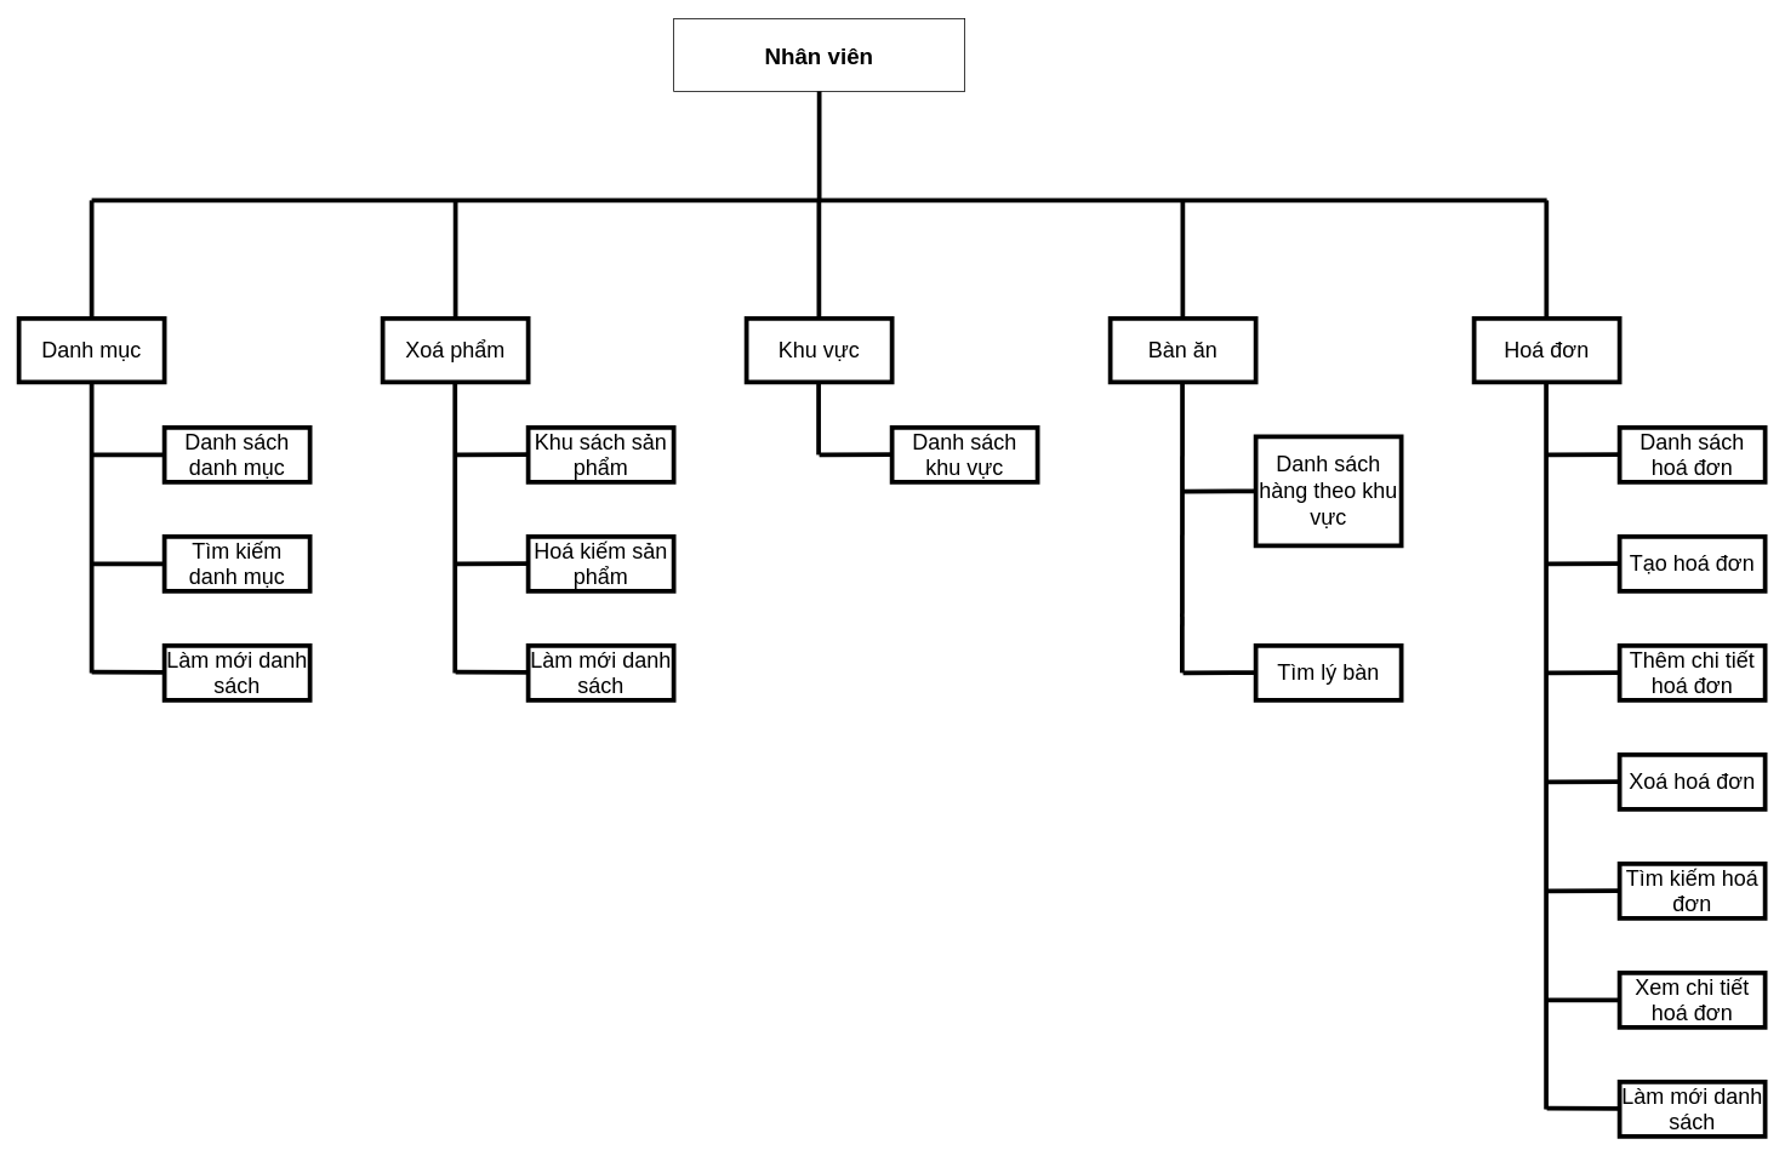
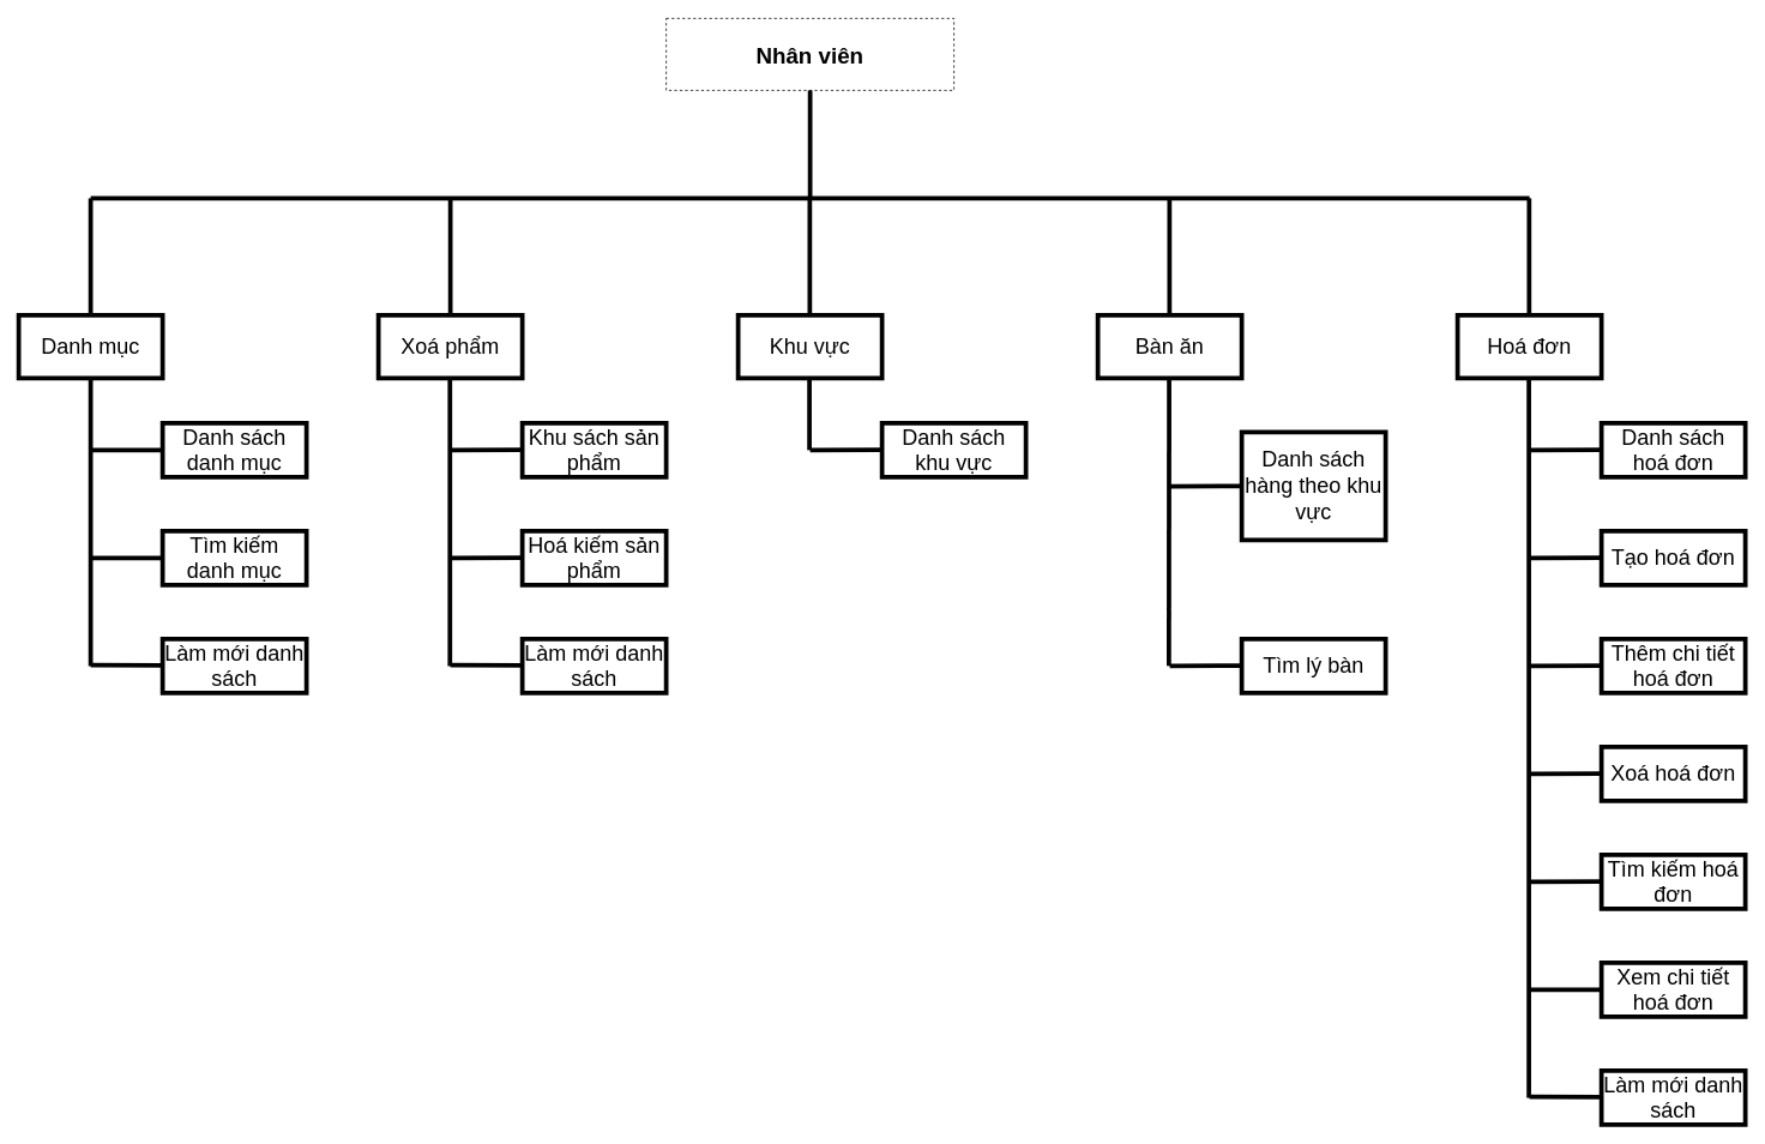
- <mxCell id="2" value="Nhân viên" style="rounded=0;whiteSpace=wrap;html=1;fontSize=25;fontStyle=1" parent="1" vertex="1"><mxGeometry x="740" y="20" width="320" height="80" as="geometry" /></mxCell>
+ <mxCell id="2" value="Nhân viên" style="rounded=0;whiteSpace=wrap;html=1;fontSize=25;fontStyle=1;dashed=1;" parent="1" vertex="1"><mxGeometry x="740" y="20" width="320" height="80" as="geometry" /></mxCell>
